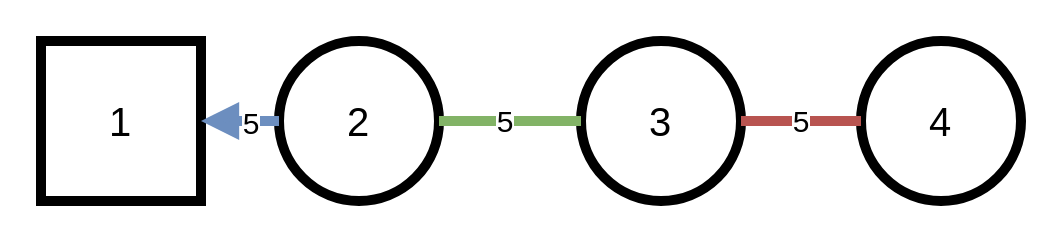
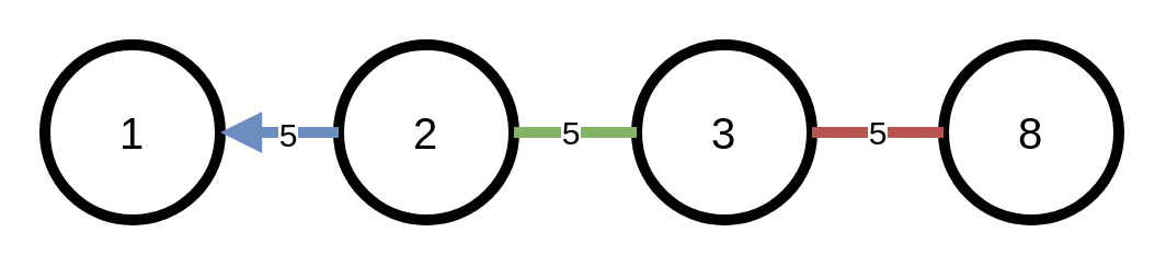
- <mxCell id="3" value="&lt;font style=&quot;font-size: 20px&quot;&gt;1&lt;/font&gt;" style="whiteSpace=wrap;html=1;aspect=fixed;strokeWidth=5;rounded=0;" vertex="1" parent="1"><mxGeometry x="20" y="20" width="80" height="80" as="geometry" /></mxCell>
+ <mxCell id="3" value="&lt;font style=&quot;font-size: 20px&quot;&gt;1&lt;/font&gt;" style="ellipse;whiteSpace=wrap;html=1;aspect=fixed;strokeWidth=5;" vertex="1" parent="1"><mxGeometry x="20" y="20" width="80" height="80" as="geometry" /></mxCell>
- <mxCell id="2" value="&lt;font style=&quot;font-size: 20px&quot;&gt;2&lt;/font&gt;" style="ellipse;whiteSpace=wrap;html=1;aspect=fixed;strokeWidth=5;" vertex="1" parent="1"><mxGeometry x="139" y="20" width="80" height="80" as="geometry" /></mxCell>
+ <mxCell id="2" value="&lt;font style=&quot;font-size: 20px&quot;&gt;2&lt;/font&gt;" style="ellipse;whiteSpace=wrap;html=1;aspect=fixed;strokeWidth=5;" vertex="1" parent="1"><mxGeometry x="154" y="20" width="80" height="80" as="geometry" /></mxCell>
- <mxCell id="6" value="&lt;font style=&quot;font-size: 20px&quot;&gt;4&lt;br&gt;&lt;/font&gt;" style="ellipse;whiteSpace=wrap;html=1;aspect=fixed;strokeWidth=5;" vertex="1" parent="1"><mxGeometry x="430" y="20" width="80" height="80" as="geometry" /></mxCell>
+ <mxCell id="6" value="&lt;font style=&quot;font-size: 20px&quot;&gt;8&lt;br&gt;&lt;/font&gt;" style="ellipse;whiteSpace=wrap;html=1;aspect=fixed;strokeWidth=5;" vertex="1" parent="1"><mxGeometry x="430" y="20" width="80" height="80" as="geometry" /></mxCell>
